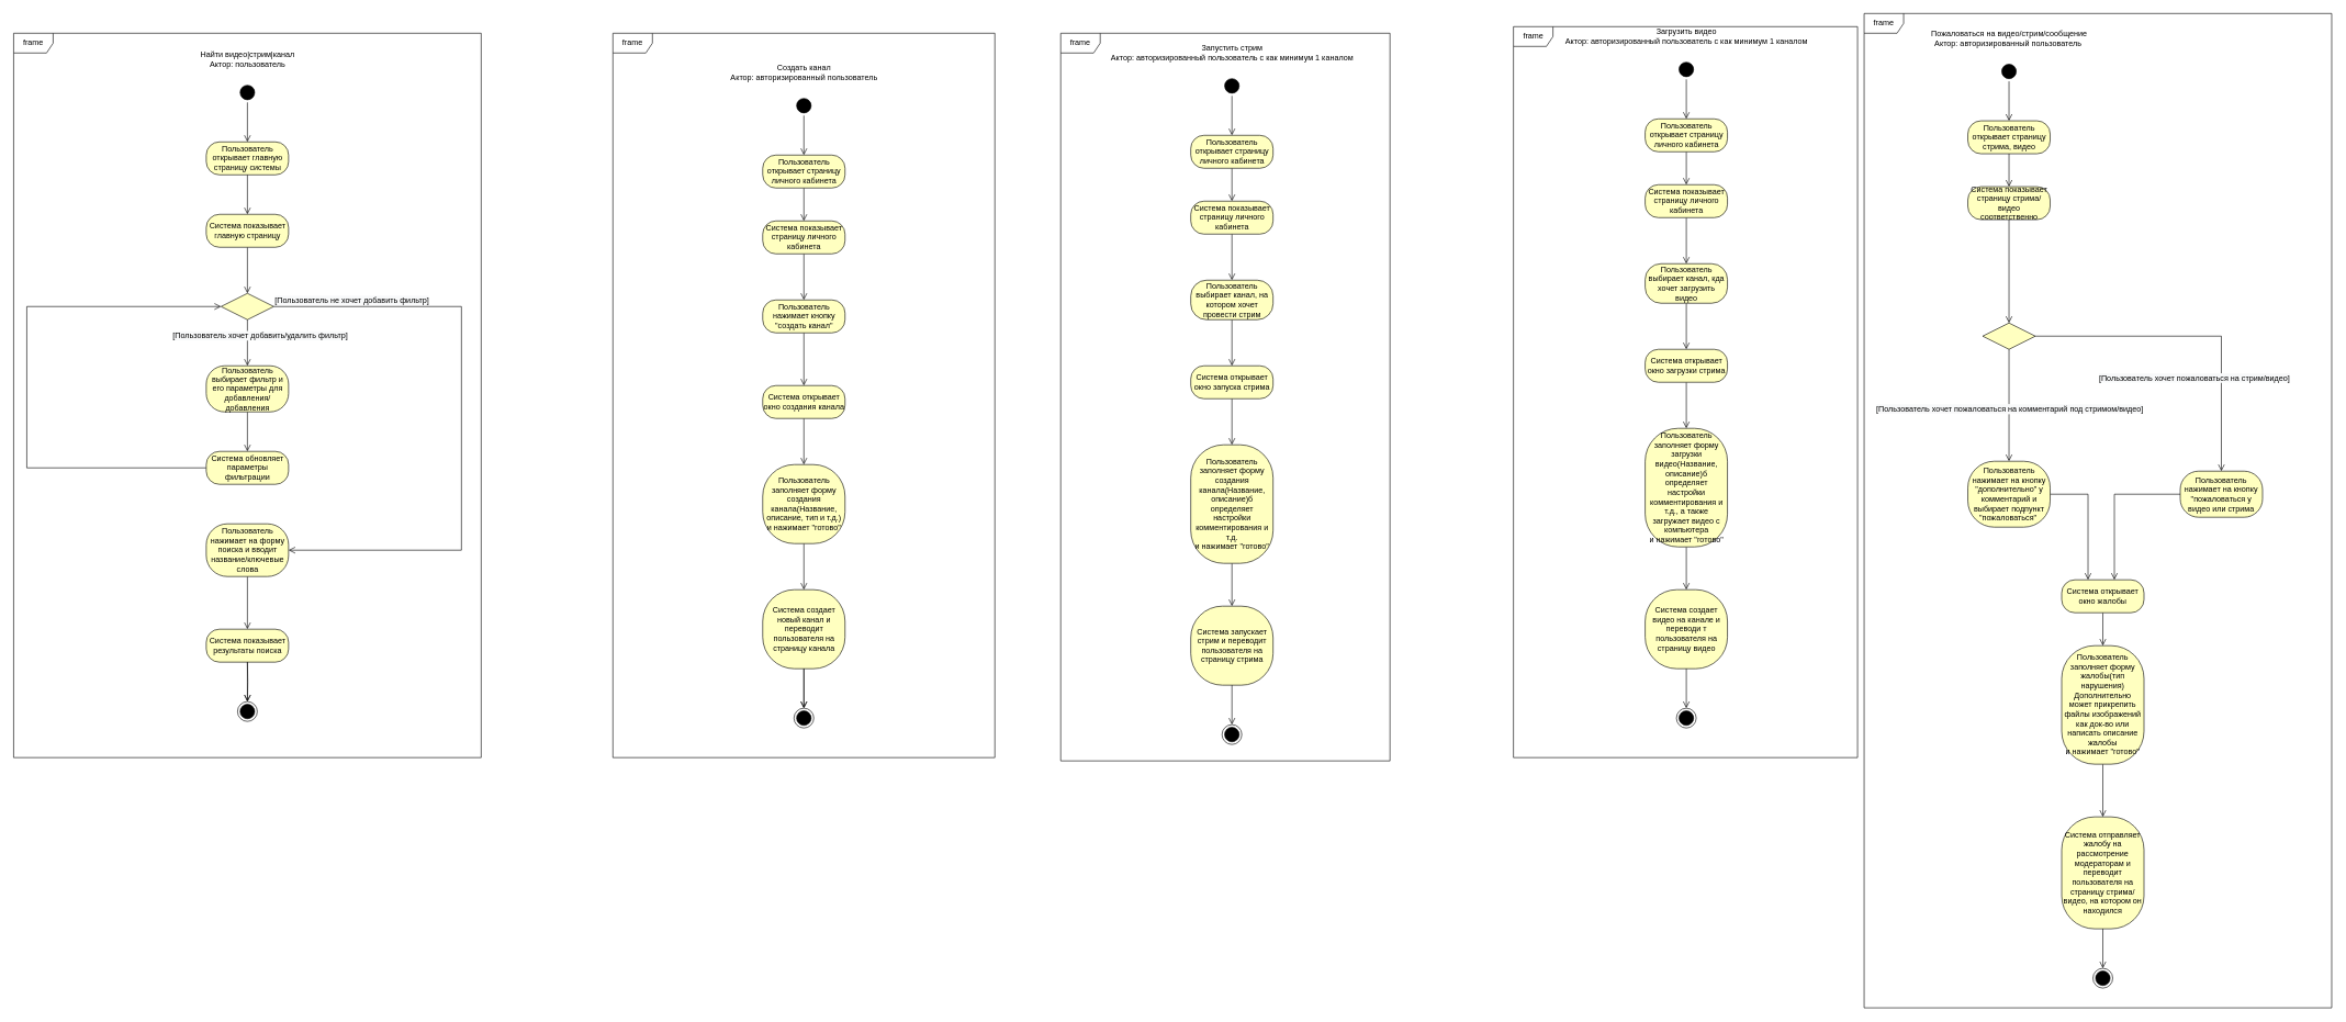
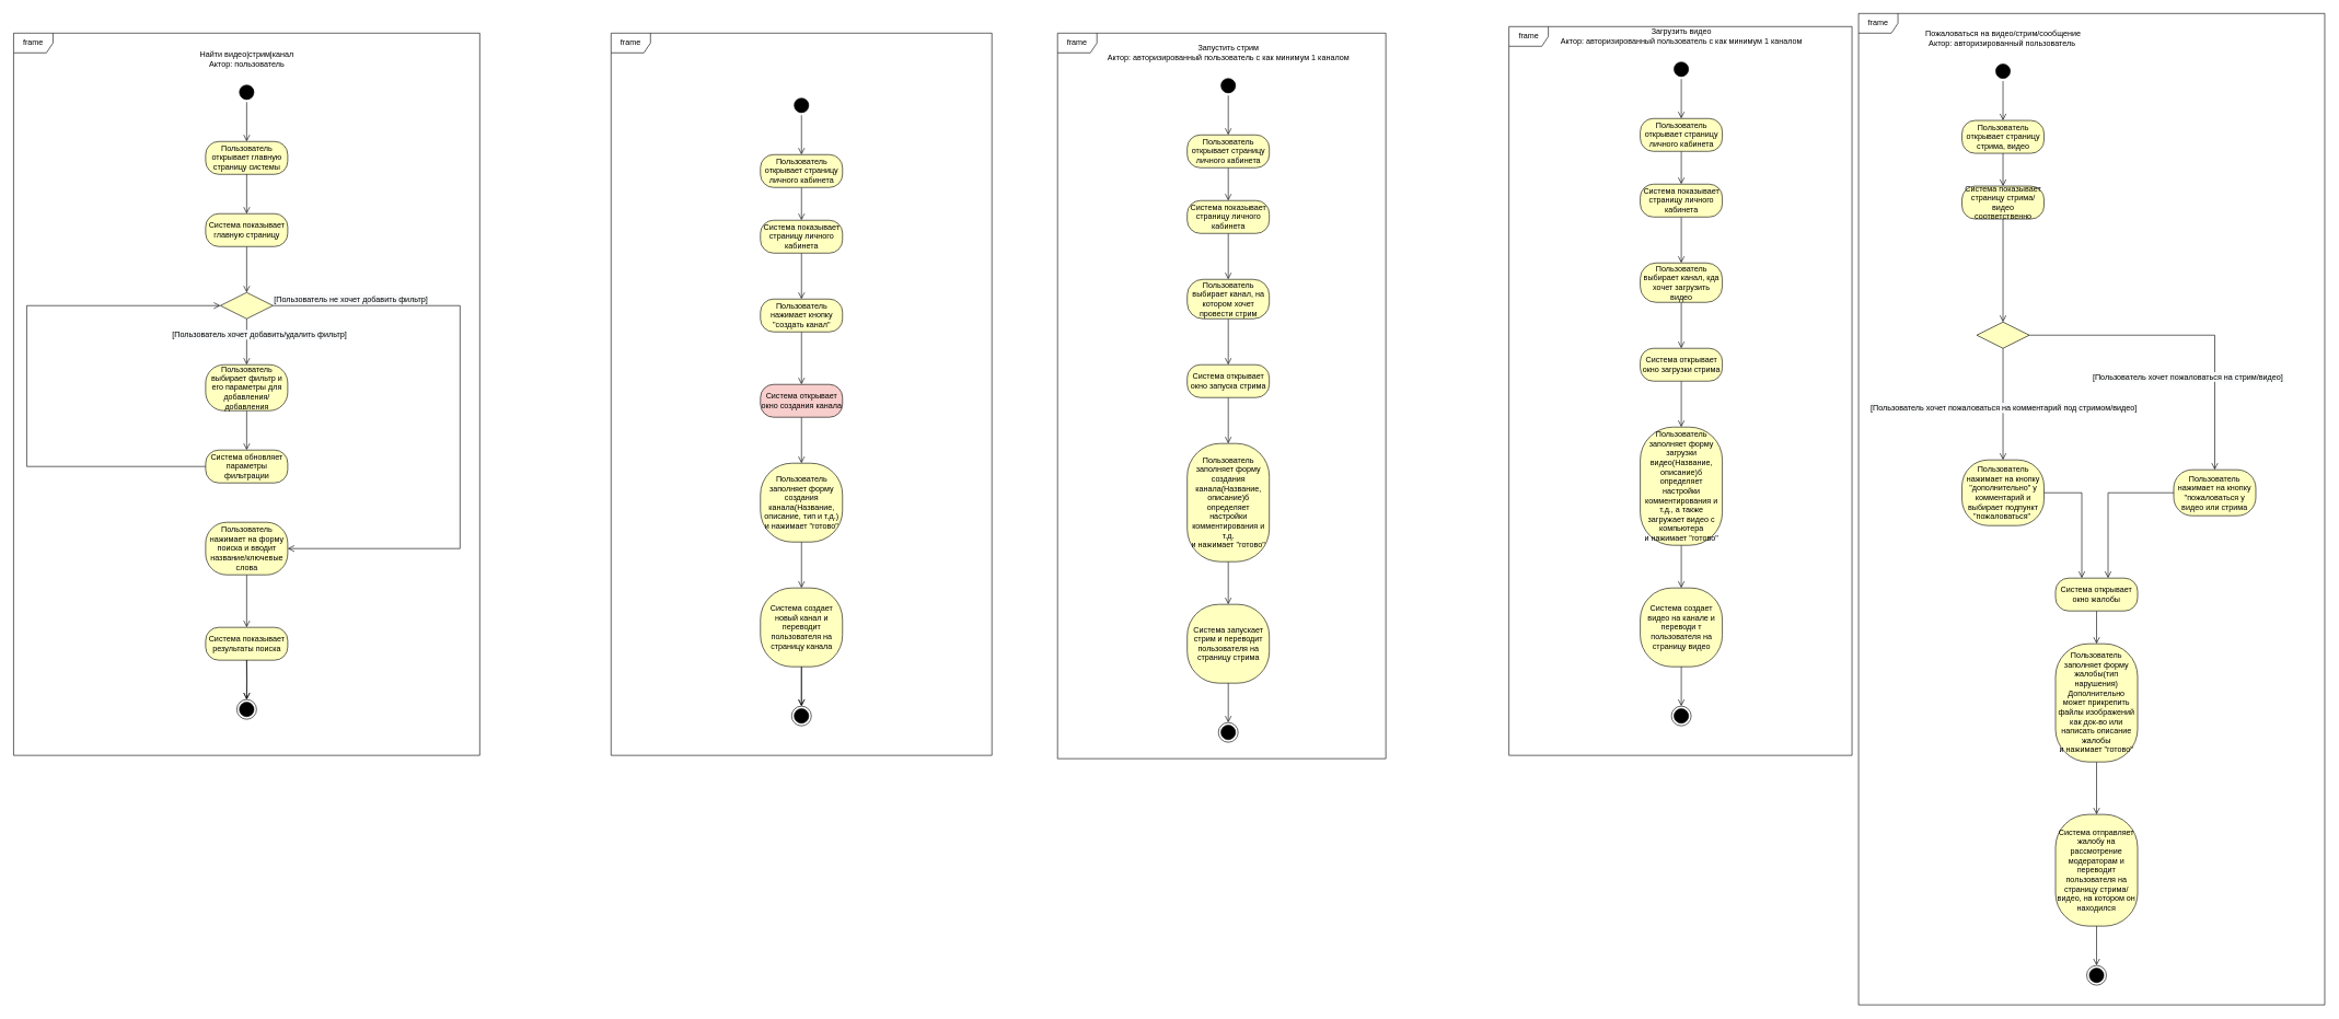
- <mxCell id="24" value="Создать канал&lt;br&gt;Актор: авторизированный пользователь" style="text;html=1;align=center;verticalAlign=middle;resizable=0;points=[];autosize=1;strokeColor=none;fillColor=none;" vertex="1" parent="1"><mxGeometry x="1100" y="95" width="240" height="30" as="geometry" /></mxCell>
- <mxCell id="30" value="Система открывает окно создания канала" style="rounded=1;whiteSpace=wrap;html=1;arcSize=40;fontColor=#000000;fillColor=#ffffc0;strokeColor=#000000;" vertex="1" parent="1"><mxGeometry x="1157.5" y="585" width="125" height="50" as="geometry" /></mxCell>
+ <mxCell id="30" value="Система открывает окно создания канала" style="rounded=1;whiteSpace=wrap;html=1;arcSize=40;fontColor=#000000;fillColor=#f8cecc;strokeColor=#000000;" vertex="1" parent="1"><mxGeometry x="1157.5" y="585" width="125" height="50" as="geometry" /></mxCell>
